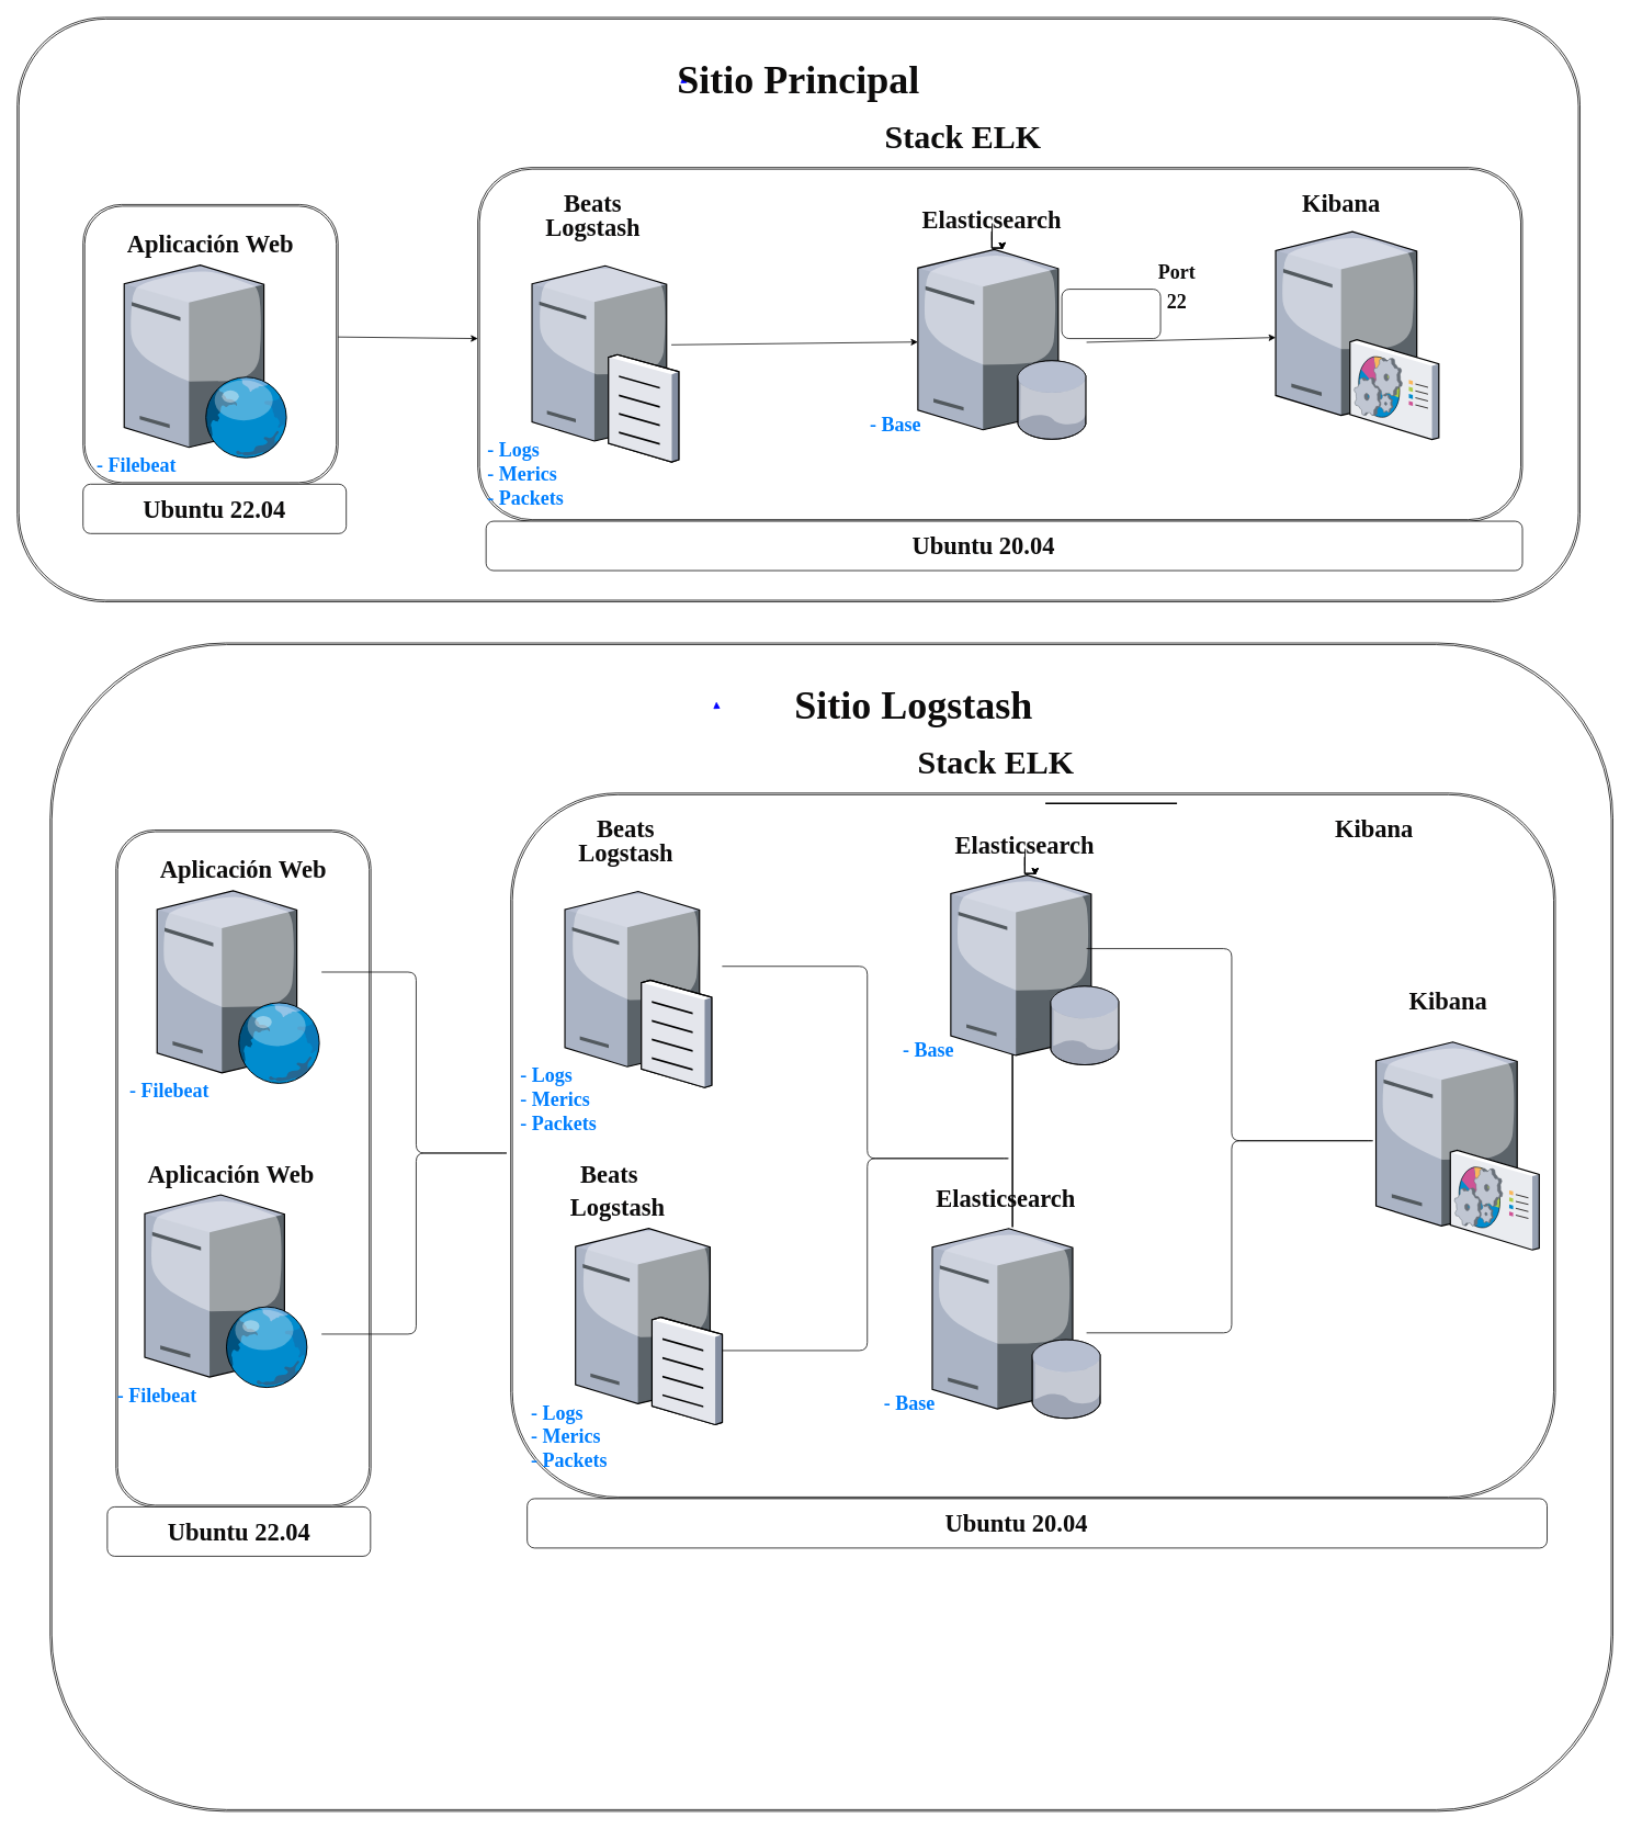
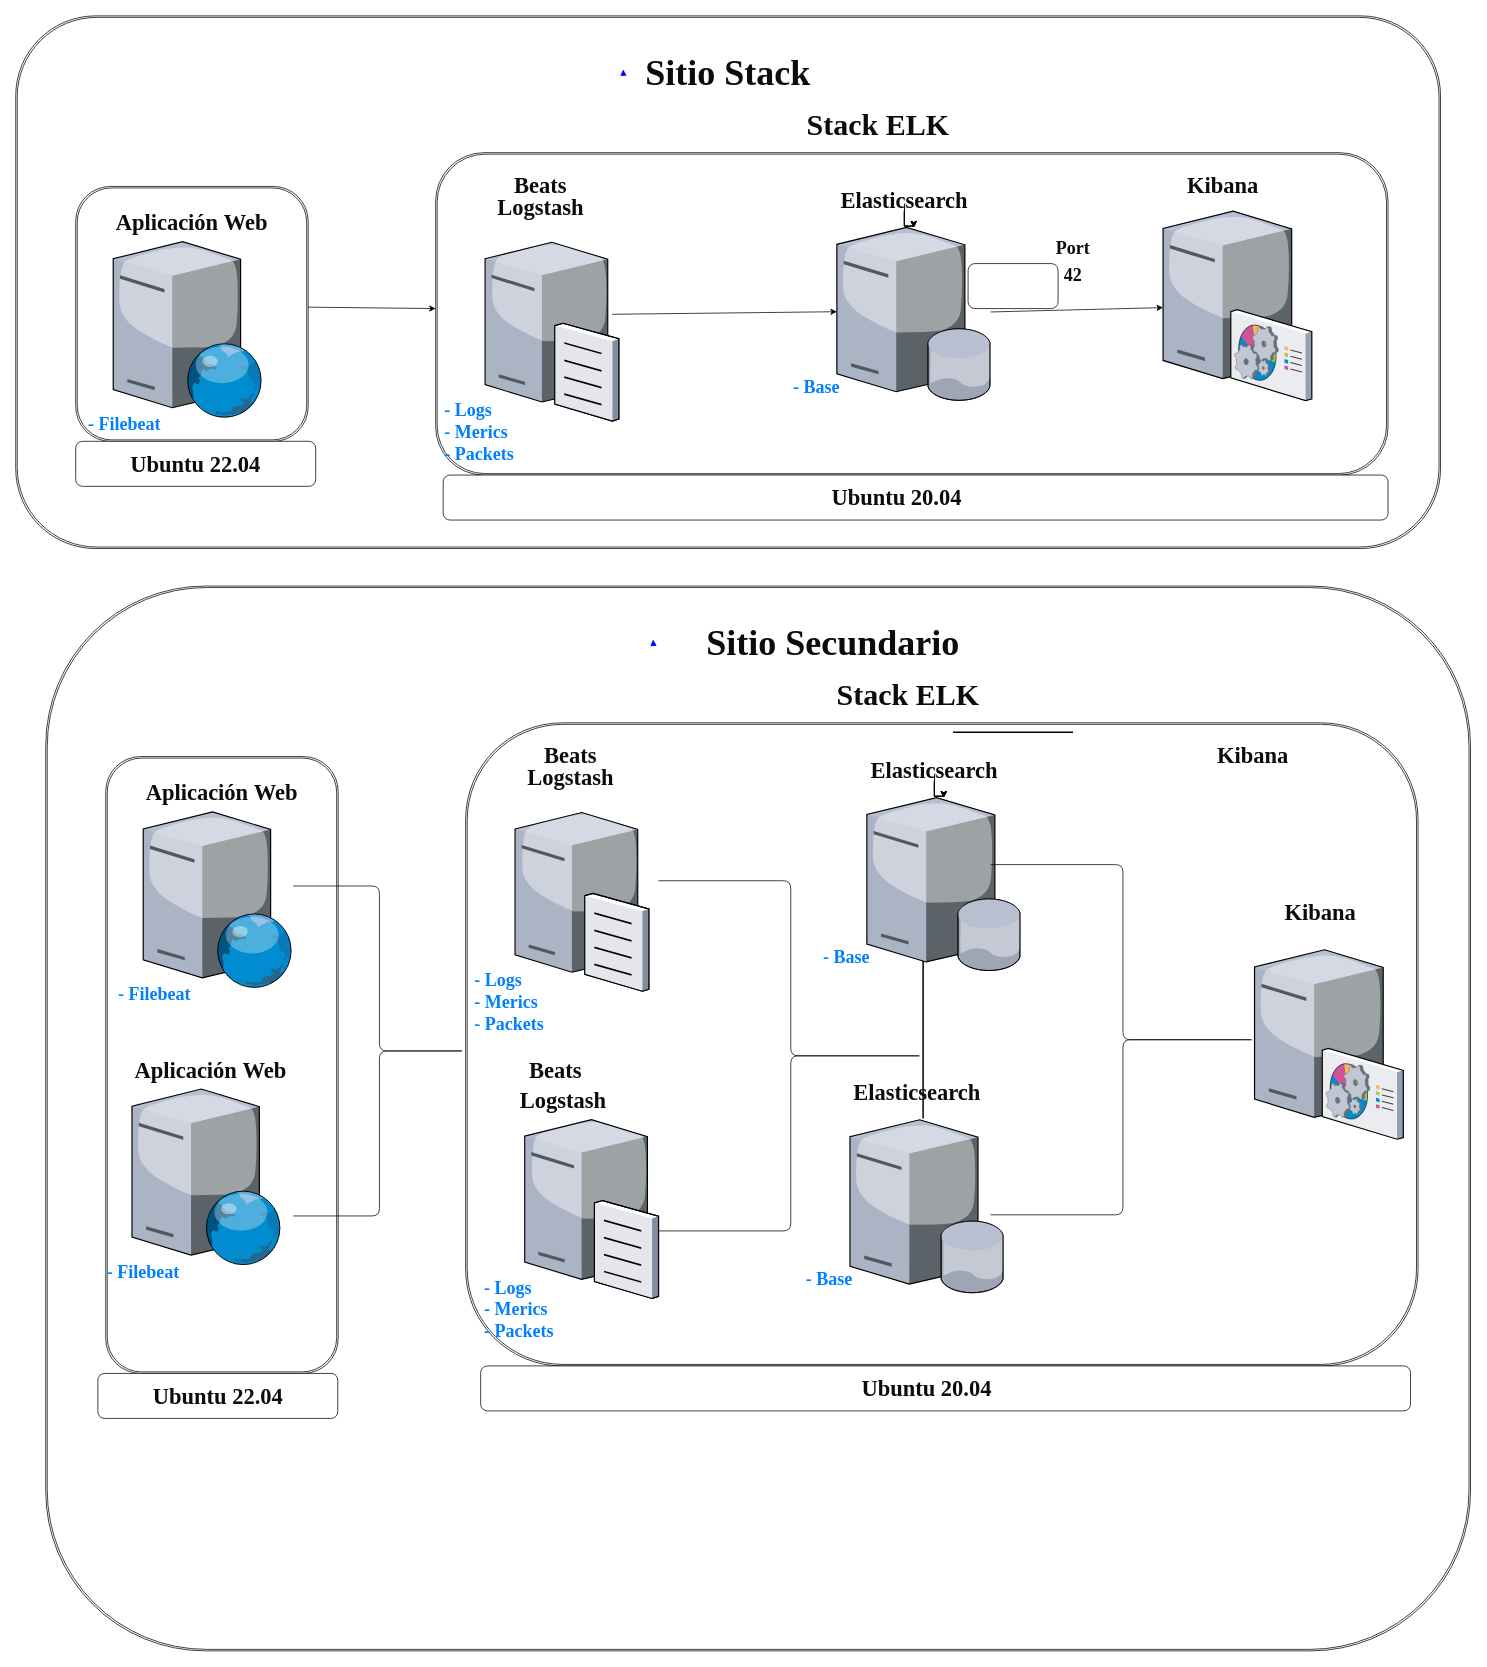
- <mxCell id="23" value="&lt;font size=&quot;1&quot; face=&quot;Verdana&quot; color=&quot;#0d0c0c&quot;&gt;&lt;b style=&quot;font-size: 48px;&quot;&gt;Sitio Principal&lt;/b&gt;&lt;/font&gt;" style="text;strokeColor=none;align=center;fillColor=none;html=1;verticalAlign=middle;whiteSpace=wrap;rounded=0;fontSize=24;fontColor=#007FFF;" parent="1" vertex="1"><mxGeometry x="760" y="81" width="420" height="30" as="geometry" /></mxCell>
+ <mxCell id="23" value="&lt;font size=&quot;1&quot; face=&quot;Verdana&quot; color=&quot;#0d0c0c&quot;&gt;&lt;b style=&quot;font-size: 48px;&quot;&gt;Sitio Stack&lt;/b&gt;&lt;/font&gt;" style="text;strokeColor=none;align=center;fillColor=none;html=1;verticalAlign=middle;whiteSpace=wrap;rounded=0;fontSize=24;fontColor=#007FFF;" parent="1" vertex="1"><mxGeometry x="760" y="81" width="420" height="30" as="geometry" /></mxCell>
- <mxCell id="25" value="&lt;font face=&quot;Verdana&quot; color=&quot;#0d0c0c&quot;&gt;&lt;span style=&quot;font-size: 30px;&quot;&gt;&lt;b style=&quot;font-size: 24px;&quot;&gt;Port 22&lt;/b&gt;&lt;/span&gt;&lt;/font&gt;" style="text;strokeColor=none;align=center;fillColor=none;html=1;verticalAlign=middle;whiteSpace=wrap;rounded=0;fontSize=24;fontColor=#007FFF;" parent="1" vertex="1"><mxGeometry x="1400" y="331" width="60" height="30" as="geometry" /></mxCell>
+ <mxCell id="25" value="&lt;font face=&quot;Verdana&quot; color=&quot;#0d0c0c&quot;&gt;&lt;span style=&quot;font-size: 30px;&quot;&gt;&lt;b style=&quot;font-size: 24px;&quot;&gt;Port 42&lt;/b&gt;&lt;/span&gt;&lt;/font&gt;" style="text;strokeColor=none;align=center;fillColor=none;html=1;verticalAlign=middle;whiteSpace=wrap;rounded=0;fontSize=24;fontColor=#007FFF;" parent="1" vertex="1"><mxGeometry x="1400" y="331" width="60" height="30" as="geometry" /></mxCell>
- <mxCell id="50" value="&lt;font size=&quot;1&quot; face=&quot;Verdana&quot; color=&quot;#0d0c0c&quot;&gt;&lt;b style=&quot;font-size: 48px;&quot;&gt;Sitio Logstash&lt;/b&gt;&lt;/font&gt;" style="text;strokeColor=none;align=center;fillColor=none;html=1;verticalAlign=middle;whiteSpace=wrap;rounded=0;fontSize=24;fontColor=#007FFF;" vertex="1" parent="1"><mxGeometry x="800" y="841.34" width="620" height="30" as="geometry" /></mxCell>
+ <mxCell id="50" value="&lt;font size=&quot;1&quot; face=&quot;Verdana&quot; color=&quot;#0d0c0c&quot;&gt;&lt;b style=&quot;font-size: 48px;&quot;&gt;Sitio Secundario&lt;/b&gt;&lt;/font&gt;" style="text;strokeColor=none;align=center;fillColor=none;html=1;verticalAlign=middle;whiteSpace=wrap;rounded=0;fontSize=24;fontColor=#007FFF;" vertex="1" parent="1"><mxGeometry x="800" y="841.34" width="620" height="30" as="geometry" /></mxCell>
